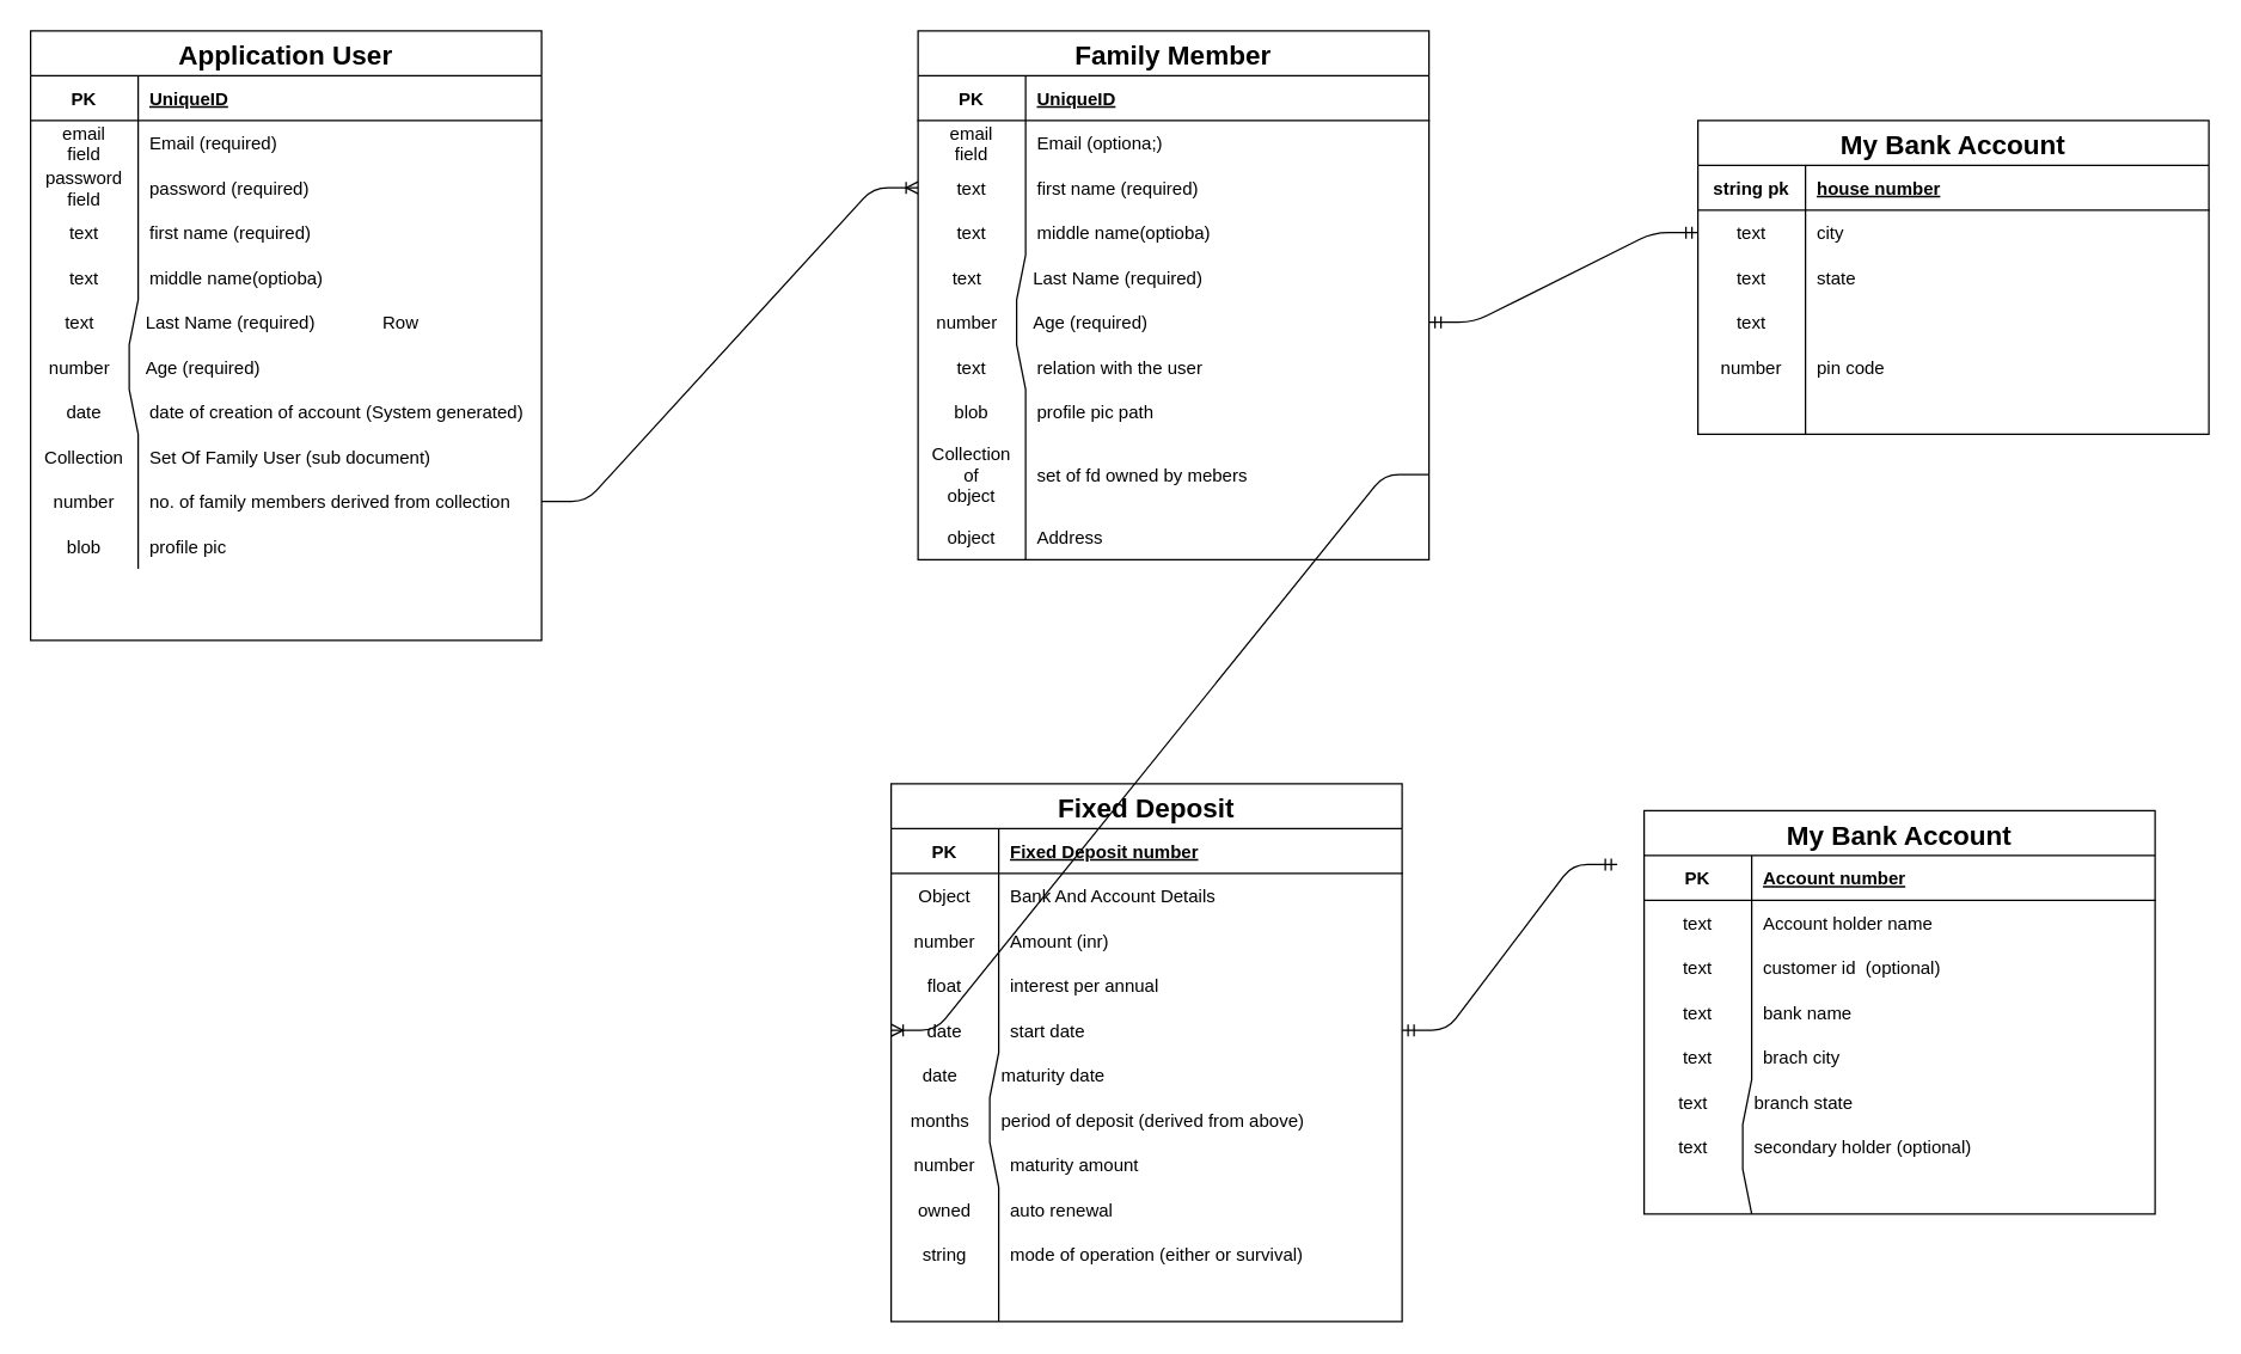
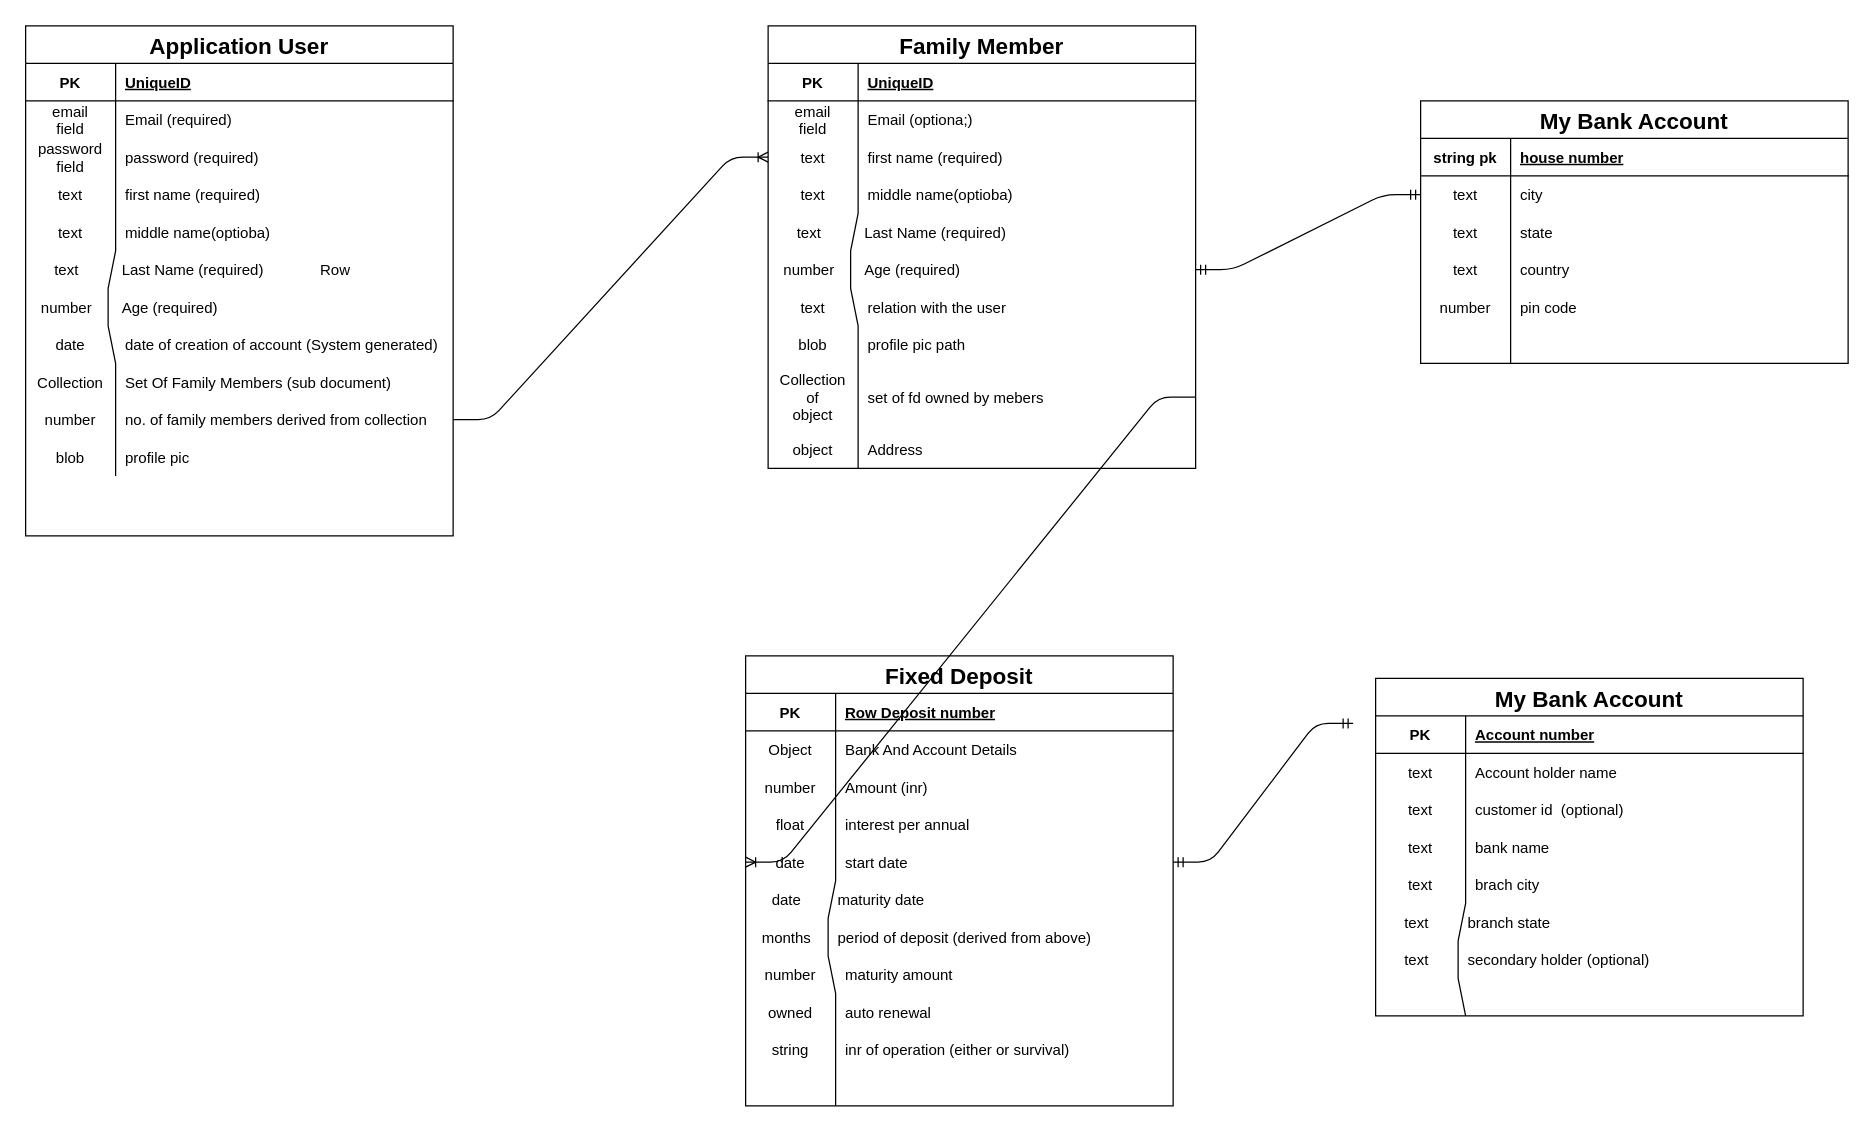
+ <mxCell id="83" value="country" style="shape=partialRectangle;connectable=0;fillColor=none;top=0;left=0;bottom=0;right=0;align=left;spacingLeft=6;overflow=hidden;" vertex="1" parent="81"><mxGeometry x="72" width="270" height="30" as="geometry" /></mxCell>
- <mxCell id="29" value="Set Of Family User (sub document)" style="shape=partialRectangle;connectable=0;fillColor=none;top=0;left=0;bottom=0;right=0;align=left;spacingLeft=6;overflow=hidden;" vertex="1" parent="27"><mxGeometry x="72" width="270" height="30" as="geometry" /></mxCell>
+ <mxCell id="29" value="Set Of Family Members (sub document)" style="shape=partialRectangle;connectable=0;fillColor=none;top=0;left=0;bottom=0;right=0;align=left;spacingLeft=6;overflow=hidden;" vertex="1" parent="27"><mxGeometry x="72" width="270" height="30" as="geometry" /></mxCell>
- <mxCell id="93" value="Fixed Deposit number" style="shape=partialRectangle;connectable=0;fillColor=none;top=0;left=0;bottom=0;right=0;align=left;spacingLeft=6;fontStyle=5;overflow=hidden;" vertex="1" parent="91"><mxGeometry x="72" width="270" height="30" as="geometry" /></mxCell>
+ <mxCell id="93" value="Row Deposit number" style="shape=partialRectangle;connectable=0;fillColor=none;top=0;left=0;bottom=0;right=0;align=left;spacingLeft=6;fontStyle=5;overflow=hidden;" vertex="1" parent="91"><mxGeometry x="72" width="270" height="30" as="geometry" /></mxCell>
- <mxCell id="120" value="mode of operation (either or survival)" style="shape=partialRectangle;connectable=0;fillColor=none;top=0;left=0;bottom=0;right=0;align=left;spacingLeft=6;overflow=hidden;" vertex="1" parent="118"><mxGeometry x="72" width="270" height="30" as="geometry" /></mxCell>
+ <mxCell id="120" value="inr of operation (either or survival)" style="shape=partialRectangle;connectable=0;fillColor=none;top=0;left=0;bottom=0;right=0;align=left;spacingLeft=6;overflow=hidden;" vertex="1" parent="118"><mxGeometry x="72" width="270" height="30" as="geometry" /></mxCell>
